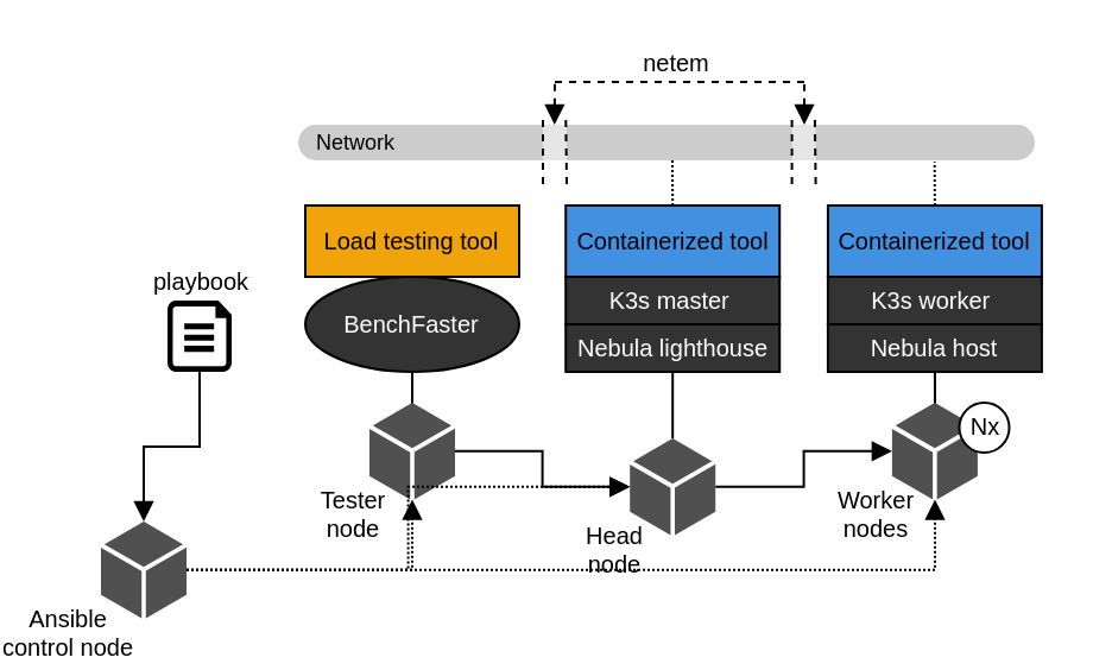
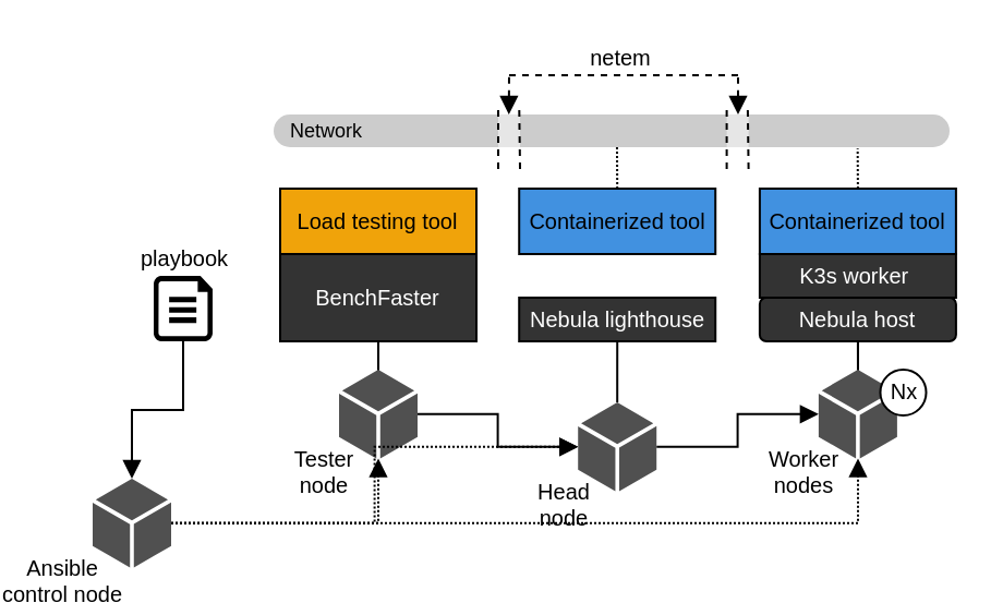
- <mxCell id="7" value="K3s master&amp;nbsp;" style="rounded=0;whiteSpace=wrap;html=1;fontSize=10;fillColor=#333333;fontColor=#FFFFFF;" parent="1" vertex="1"><mxGeometry x="215.61" y="116" width="90" height="20" as="geometry" /></mxCell>
- <mxCell id="31" value="BenchFaster" style="ellipse;whiteSpace=wrap;html=1;fontSize=10;fillColor=#333333;fontColor=#FFFFFF;" parent="1" vertex="1"><mxGeometry x="106" y="116" width="90" height="40" as="geometry" /></mxCell>
+ <mxCell id="31" value="BenchFaster" style="rounded=0;whiteSpace=wrap;html=1;fontSize=10;fillColor=#333333;fontColor=#FFFFFF;" parent="1" vertex="1"><mxGeometry x="106" y="116" width="90" height="40" as="geometry" /></mxCell>
- <mxCell id="34" value="Nebula host" style="rounded=0;whiteSpace=wrap;html=1;fontSize=10;fillColor=#333333;fontColor=#FFFFFF;" parent="1" vertex="1"><mxGeometry x="325.95" y="136" width="90" height="20" as="geometry" /></mxCell>
+ <mxCell id="34" value="Nebula host" style="whiteSpace=wrap;html=1;fontSize=10;fillColor=#333333;fontColor=#FFFFFF;rounded=1;" parent="1" vertex="1"><mxGeometry x="325.95" y="136" width="90" height="20" as="geometry" /></mxCell>
